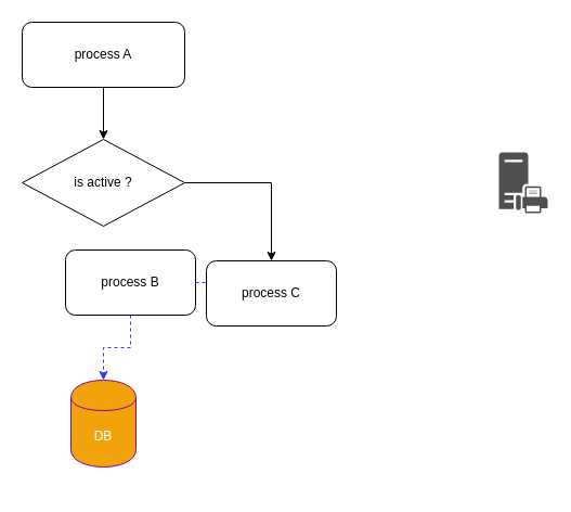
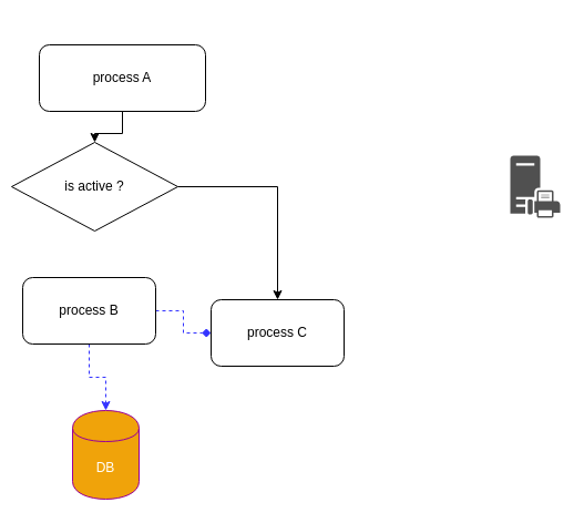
- <mxCell id="4" value="process A" style="rounded=1;whiteSpace=wrap;html=1;" parent="1" vertex="1"><mxGeometry x="20" y="20" width="150" height="60" as="geometry" /></mxCell>
+ <mxCell id="4" value="process A" style="rounded=1;whiteSpace=wrap;html=1;" parent="1" vertex="1"><mxGeometry x="35" y="40" width="150" height="60" as="geometry" /></mxCell>
- <mxCell id="9" value="is active ?" style="rhombus;whiteSpace=wrap;html=1;" parent="1" vertex="1"><mxGeometry x="20" y="128" width="150" height="80" as="geometry" /></mxCell>
+ <mxCell id="9" value="is active ?" style="rhombus;whiteSpace=wrap;html=1;" parent="1" vertex="1"><mxGeometry x="10" y="128" width="150" height="80" as="geometry" /></mxCell>
- <mxCell id="7" value="process B" style="rounded=1;whiteSpace=wrap;html=1;" parent="1" vertex="1"><mxGeometry x="60" y="230" width="120" height="60" as="geometry" /></mxCell>
+ <mxCell id="7" value="process B" style="rounded=1;whiteSpace=wrap;html=1;" parent="1" vertex="1"><mxGeometry x="20" y="250" width="120" height="60" as="geometry" /></mxCell>
- <mxCell id="10" value="process C" style="rounded=1;whiteSpace=wrap;html=1;" parent="1" vertex="1"><mxGeometry x="190" y="240" width="120" height="60" as="geometry" /></mxCell>
+ <mxCell id="10" value="process C" style="rounded=1;whiteSpace=wrap;html=1;" parent="1" vertex="1"><mxGeometry x="190" y="270" width="120" height="60" as="geometry" /></mxCell>
- <mxCell id="11" value="DB" style="shape=cylinder;whiteSpace=wrap;html=1;boundedLbl=1;backgroundOutline=1;rounded=1;fillColor=#f0a30a;fontColor=#ffffff;strokeColor=#990099;" vertex="1" parent="1"><mxGeometry x="65" y="350" width="60" height="80" as="geometry" /></mxCell>
+ <mxCell id="11" value="DB" style="shape=cylinder;whiteSpace=wrap;html=1;boundedLbl=1;backgroundOutline=1;rounded=1;fillColor=#f0a30a;fontColor=#ffffff;strokeColor=#990099;" vertex="1" parent="1"><mxGeometry x="65" y="370" width="60" height="80" as="geometry" /></mxCell>
